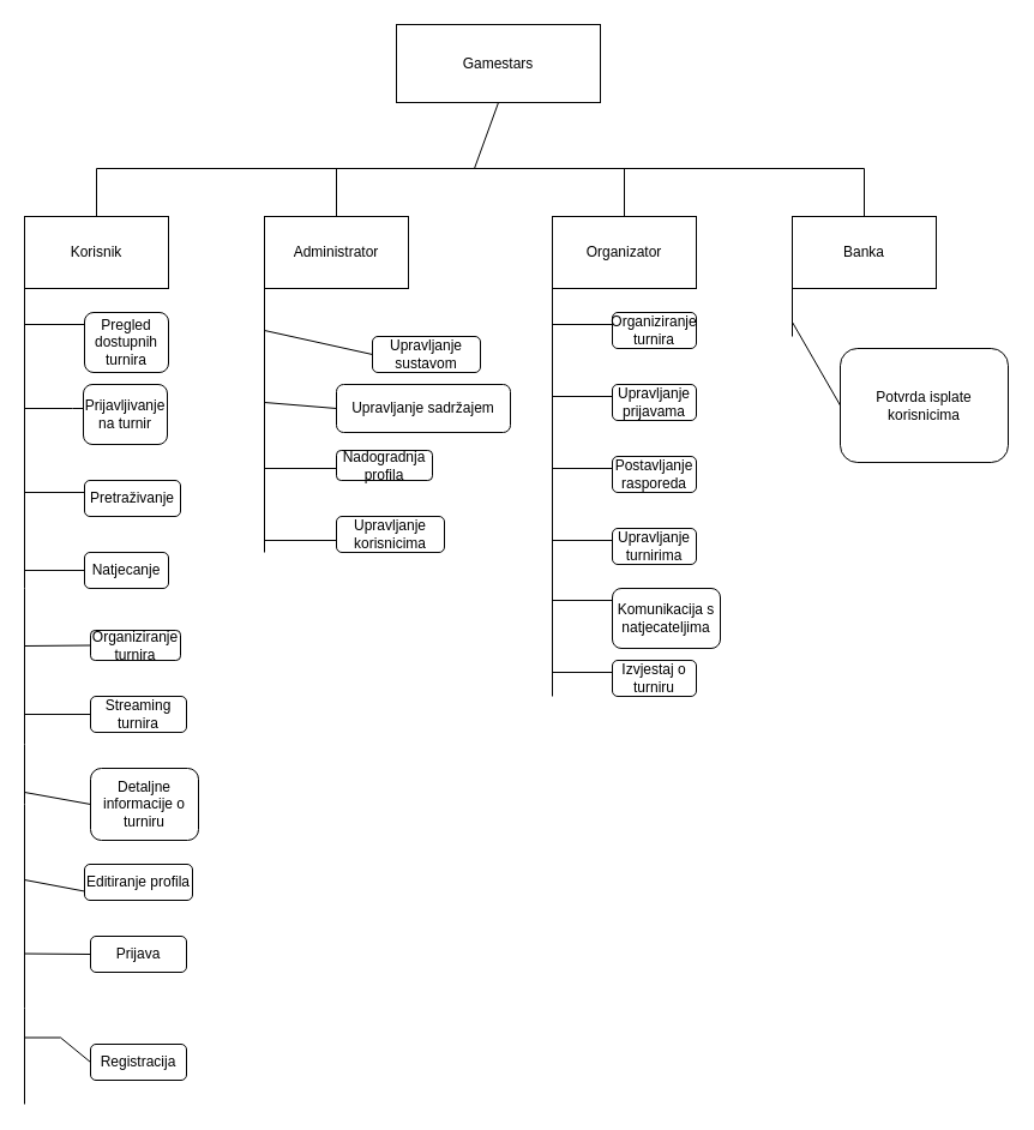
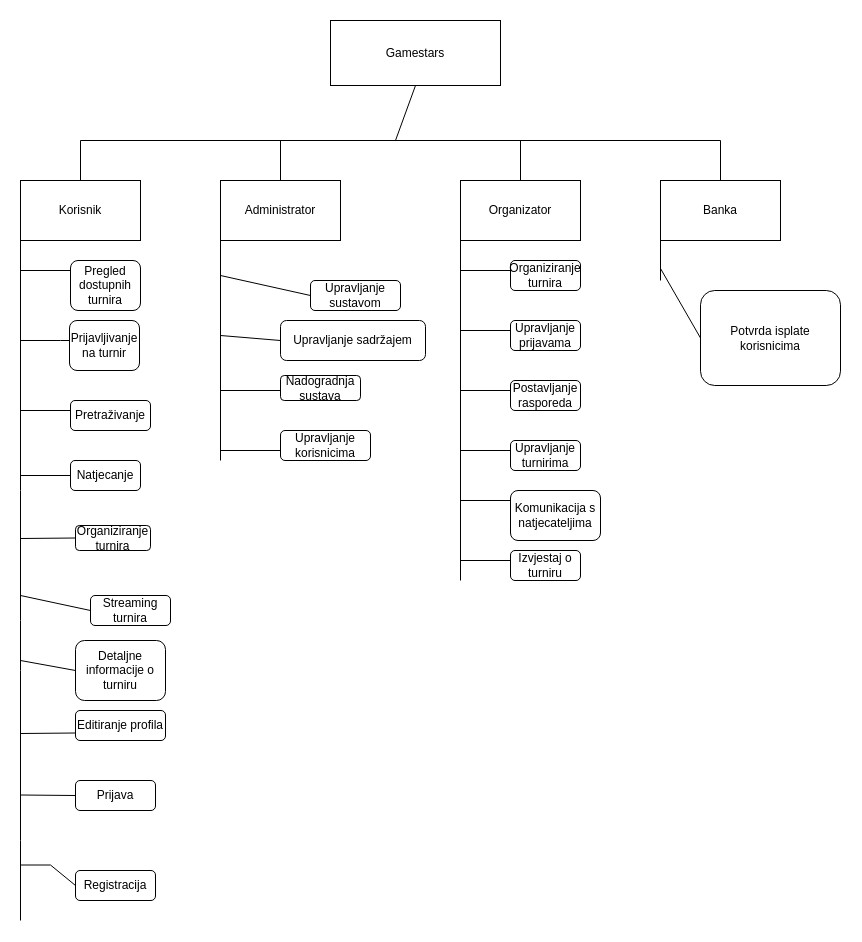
- <mxCell id="34" value="Nadogradnja profila" style="rounded=1;whiteSpace=wrap;html=1;" vertex="1" parent="1"><mxGeometry x="280" y="375" width="80" height="25" as="geometry" /></mxCell>
+ <mxCell id="34" value="Nadogradnja sustava" style="rounded=1;whiteSpace=wrap;html=1;" vertex="1" parent="1"><mxGeometry x="280" y="375" width="80" height="25" as="geometry" /></mxCell>
- <mxCell id="21" value="Streaming turnira" style="rounded=1;whiteSpace=wrap;html=1;" vertex="1" parent="1"><mxGeometry x="75" y="580" width="80" height="30" as="geometry" /></mxCell>
+ <mxCell id="21" value="Streaming turnira" style="rounded=1;whiteSpace=wrap;html=1;" vertex="1" parent="1"><mxGeometry x="90" y="595" width="80" height="30" as="geometry" /></mxCell>
- <mxCell id="38" value="Editiranje profila" style="rounded=1;whiteSpace=wrap;html=1;" vertex="1" parent="1"><mxGeometry x="70" y="720" width="90" height="30" as="geometry" /></mxCell>
+ <mxCell id="38" value="Editiranje profila" style="rounded=1;whiteSpace=wrap;html=1;" vertex="1" parent="1"><mxGeometry x="75" y="710" width="90" height="30" as="geometry" /></mxCell>
